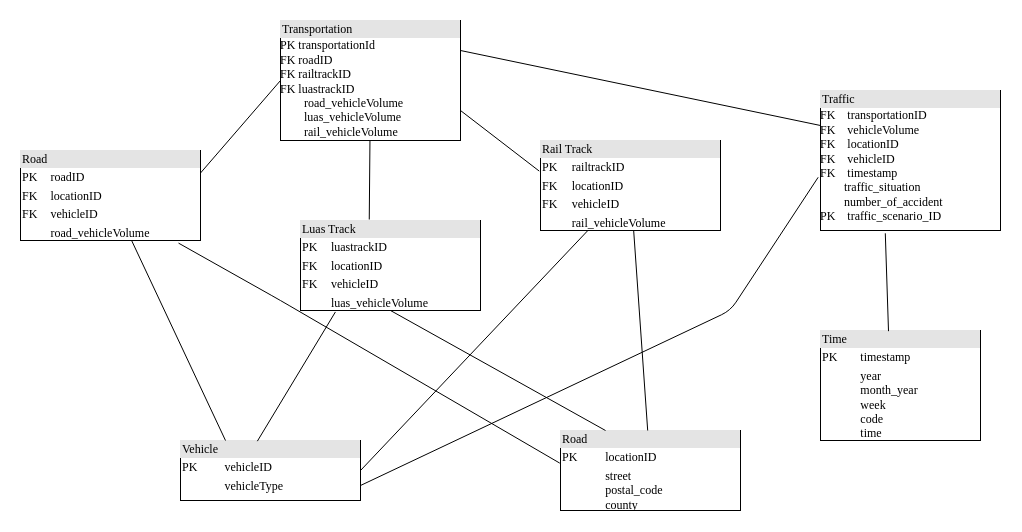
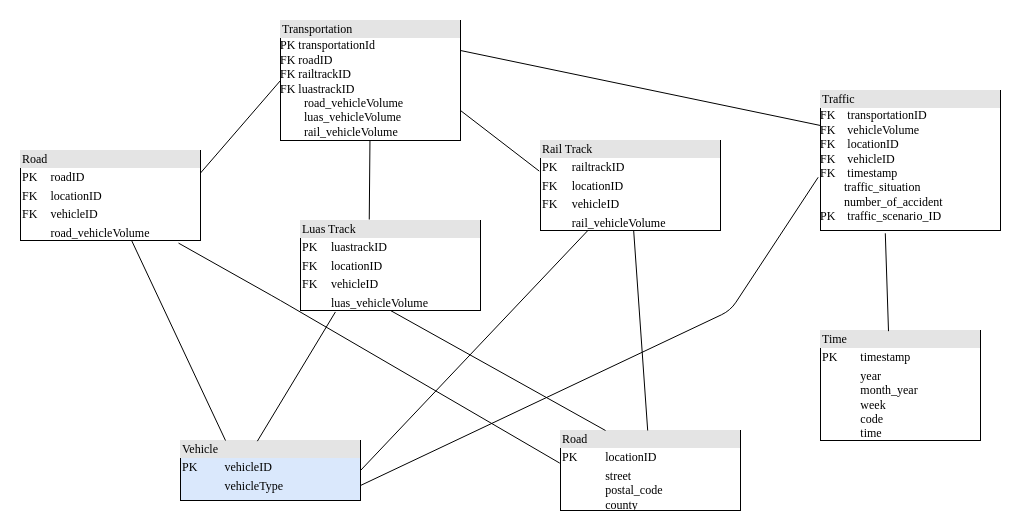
- <mxCell id="9" value="&lt;div style=&quot;box-sizing: border-box ; width: 100% ; background: #e4e4e4 ; padding: 2px&quot;&gt;Vehicle&lt;/div&gt;&lt;table style=&quot;width: 100% ; font-size: 1em&quot; cellpadding=&quot;2&quot; cellspacing=&quot;0&quot;&gt;&lt;tbody&gt;&lt;tr&gt;&lt;td&gt;PK&lt;/td&gt;&lt;td&gt;vehicleID&lt;/td&gt;&lt;/tr&gt;&lt;tr&gt;&lt;td&gt;&lt;br&gt;&lt;/td&gt;&lt;td&gt;vehicleType&lt;/td&gt;&lt;/tr&gt;&lt;tr&gt;&lt;td&gt;&lt;/td&gt;&lt;td&gt;&lt;/td&gt;&lt;/tr&gt;&lt;/tbody&gt;&lt;/table&gt;" style="verticalAlign=top;align=left;overflow=fill;html=1;rounded=0;shadow=0;comic=0;labelBackgroundColor=none;strokeWidth=1;fontFamily=Verdana;fontSize=12" vertex="1" parent="1"><mxGeometry x="180" y="440" width="180" height="60" as="geometry" /></mxCell>
+ <mxCell id="9" value="&lt;div style=&quot;box-sizing: border-box ; width: 100% ; background: #e4e4e4 ; padding: 2px&quot;&gt;Vehicle&lt;/div&gt;&lt;table style=&quot;width: 100% ; font-size: 1em&quot; cellpadding=&quot;2&quot; cellspacing=&quot;0&quot;&gt;&lt;tbody&gt;&lt;tr&gt;&lt;td&gt;PK&lt;/td&gt;&lt;td&gt;vehicleID&lt;/td&gt;&lt;/tr&gt;&lt;tr&gt;&lt;td&gt;&lt;br&gt;&lt;/td&gt;&lt;td&gt;vehicleType&lt;/td&gt;&lt;/tr&gt;&lt;tr&gt;&lt;td&gt;&lt;/td&gt;&lt;td&gt;&lt;/td&gt;&lt;/tr&gt;&lt;/tbody&gt;&lt;/table&gt;" style="verticalAlign=top;align=left;overflow=fill;html=1;rounded=0;shadow=0;comic=0;labelBackgroundColor=none;strokeWidth=1;fontFamily=Verdana;fontSize=12;fillColor=#dae8fc;" vertex="1" parent="1"><mxGeometry x="180" y="440" width="180" height="60" as="geometry" /></mxCell>
